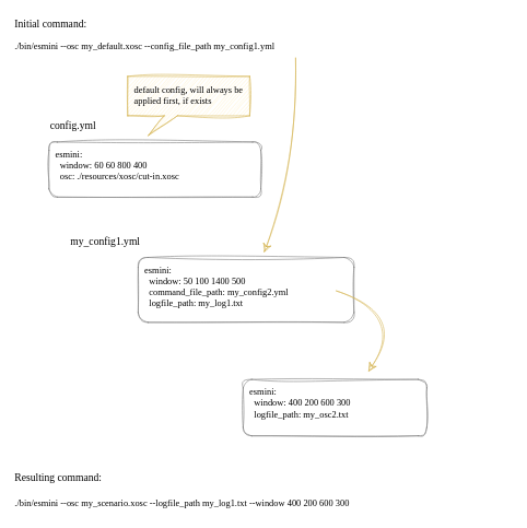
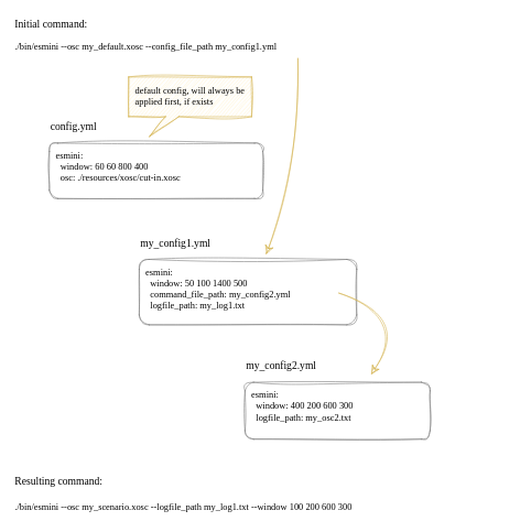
- <mxCell id="5" value="my_config1.yml" style="text;html=1;align=left;verticalAlign=middle;whiteSpace=wrap;rounded=0;fontSize=16;fontFamily=Comic Sans MS;" parent="1" vertex="1"><mxGeometry x="105" y="352" width="150" height="30" as="geometry" /></mxCell>
+ <mxCell id="5" value="my_config1.yml" style="text;html=1;align=left;verticalAlign=middle;whiteSpace=wrap;rounded=0;fontSize=16;fontFamily=Comic Sans MS;" parent="1" vertex="1"><mxGeometry x="210" y="352" width="150" height="30" as="geometry" /></mxCell>
+ <mxCell id="7" value="my_config2.yml" style="text;html=1;align=left;verticalAlign=middle;whiteSpace=wrap;rounded=0;fontSize=16;fontFamily=Comic Sans MS;" parent="1" vertex="1"><mxGeometry x="370" y="538" width="150" height="30" as="geometry" /></mxCell>
- <mxCell id="12" value="./bin/esmini&amp;nbsp;--osc my_scenario.xosc --logfile_path my_log1.txt --window 400 200 600 300" style="text;html=1;align=left;verticalAlign=middle;whiteSpace=wrap;rounded=0;fontSize=14;fontFamily=Lucida Console;movable=1;resizable=1;rotatable=1;deletable=1;editable=1;locked=0;connectable=1;" parent="1" vertex="1"><mxGeometry x="20" y="753" width="761" height="30" as="geometry" /></mxCell>
+ <mxCell id="12" value="./bin/esmini&amp;nbsp;--osc my_scenario.xosc --logfile_path my_log1.txt --window 100 200 600 300" style="text;html=1;align=left;verticalAlign=middle;whiteSpace=wrap;rounded=0;fontSize=14;fontFamily=Lucida Console;movable=1;resizable=1;rotatable=1;deletable=1;editable=1;locked=0;connectable=1;" parent="1" vertex="1"><mxGeometry x="20" y="753" width="761" height="30" as="geometry" /></mxCell>
